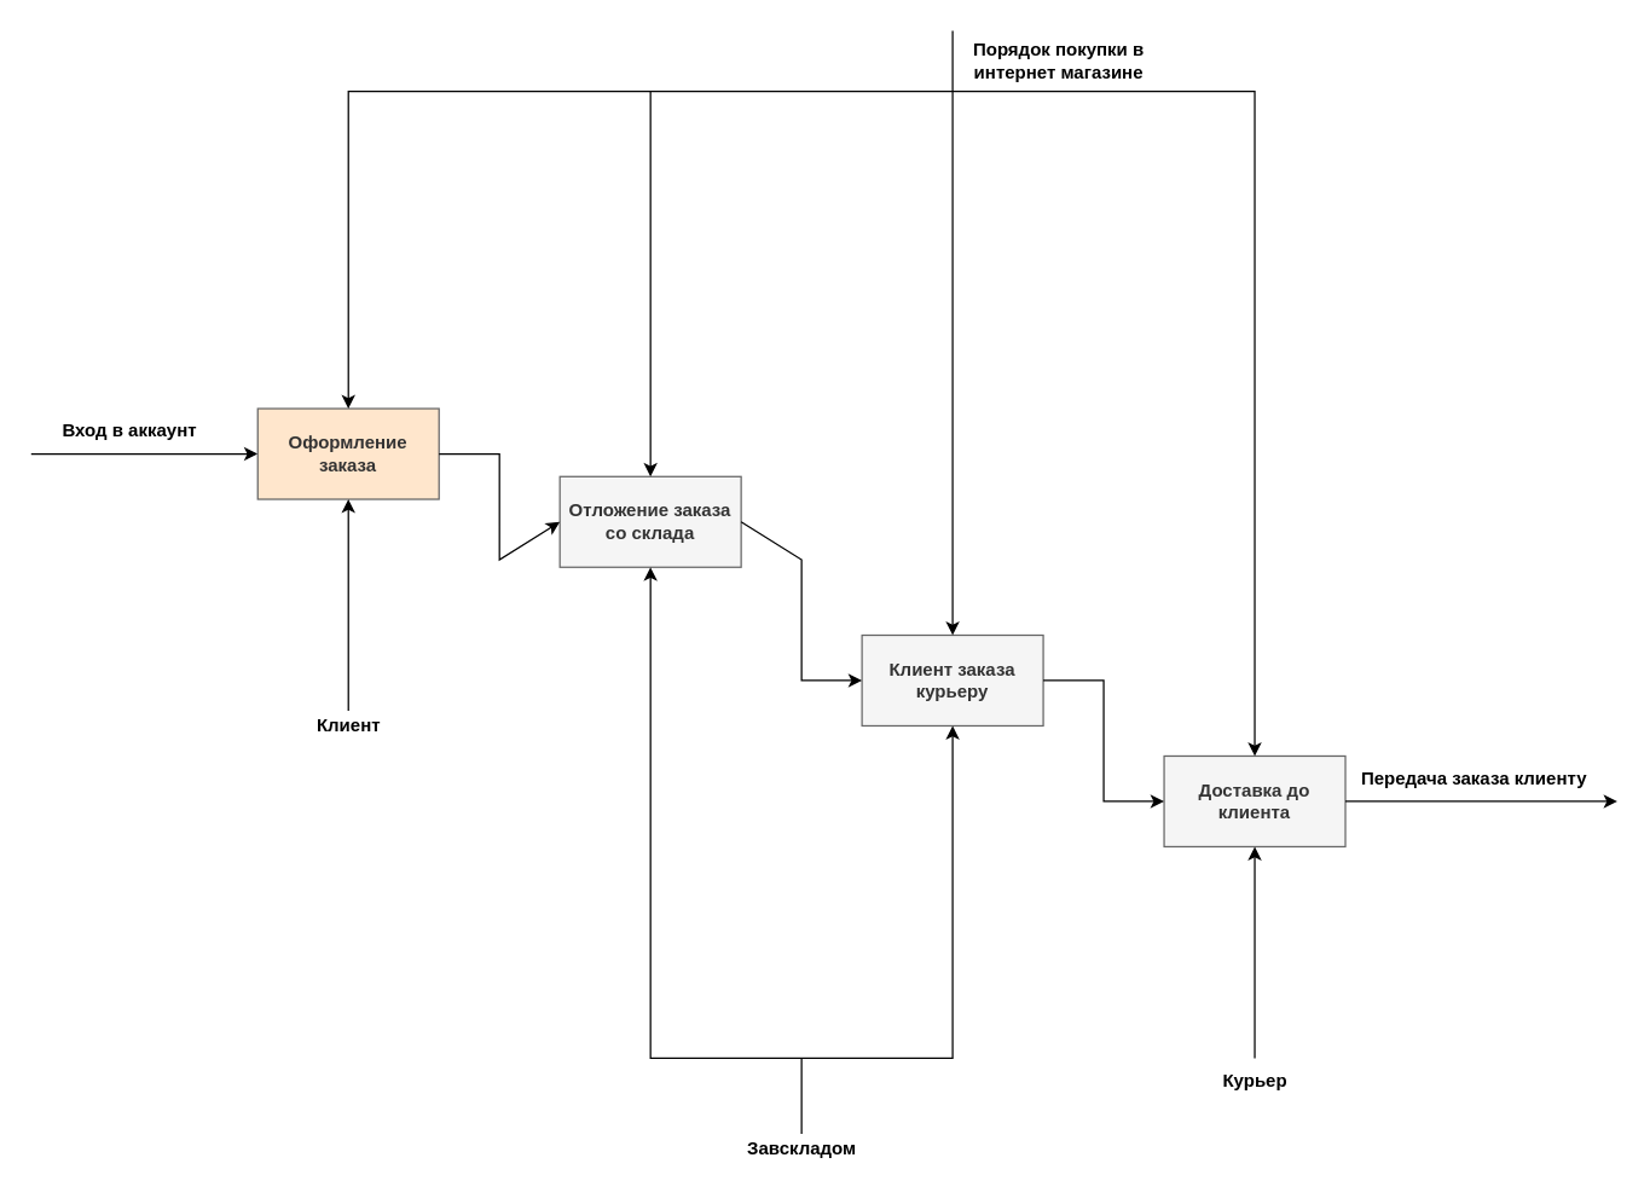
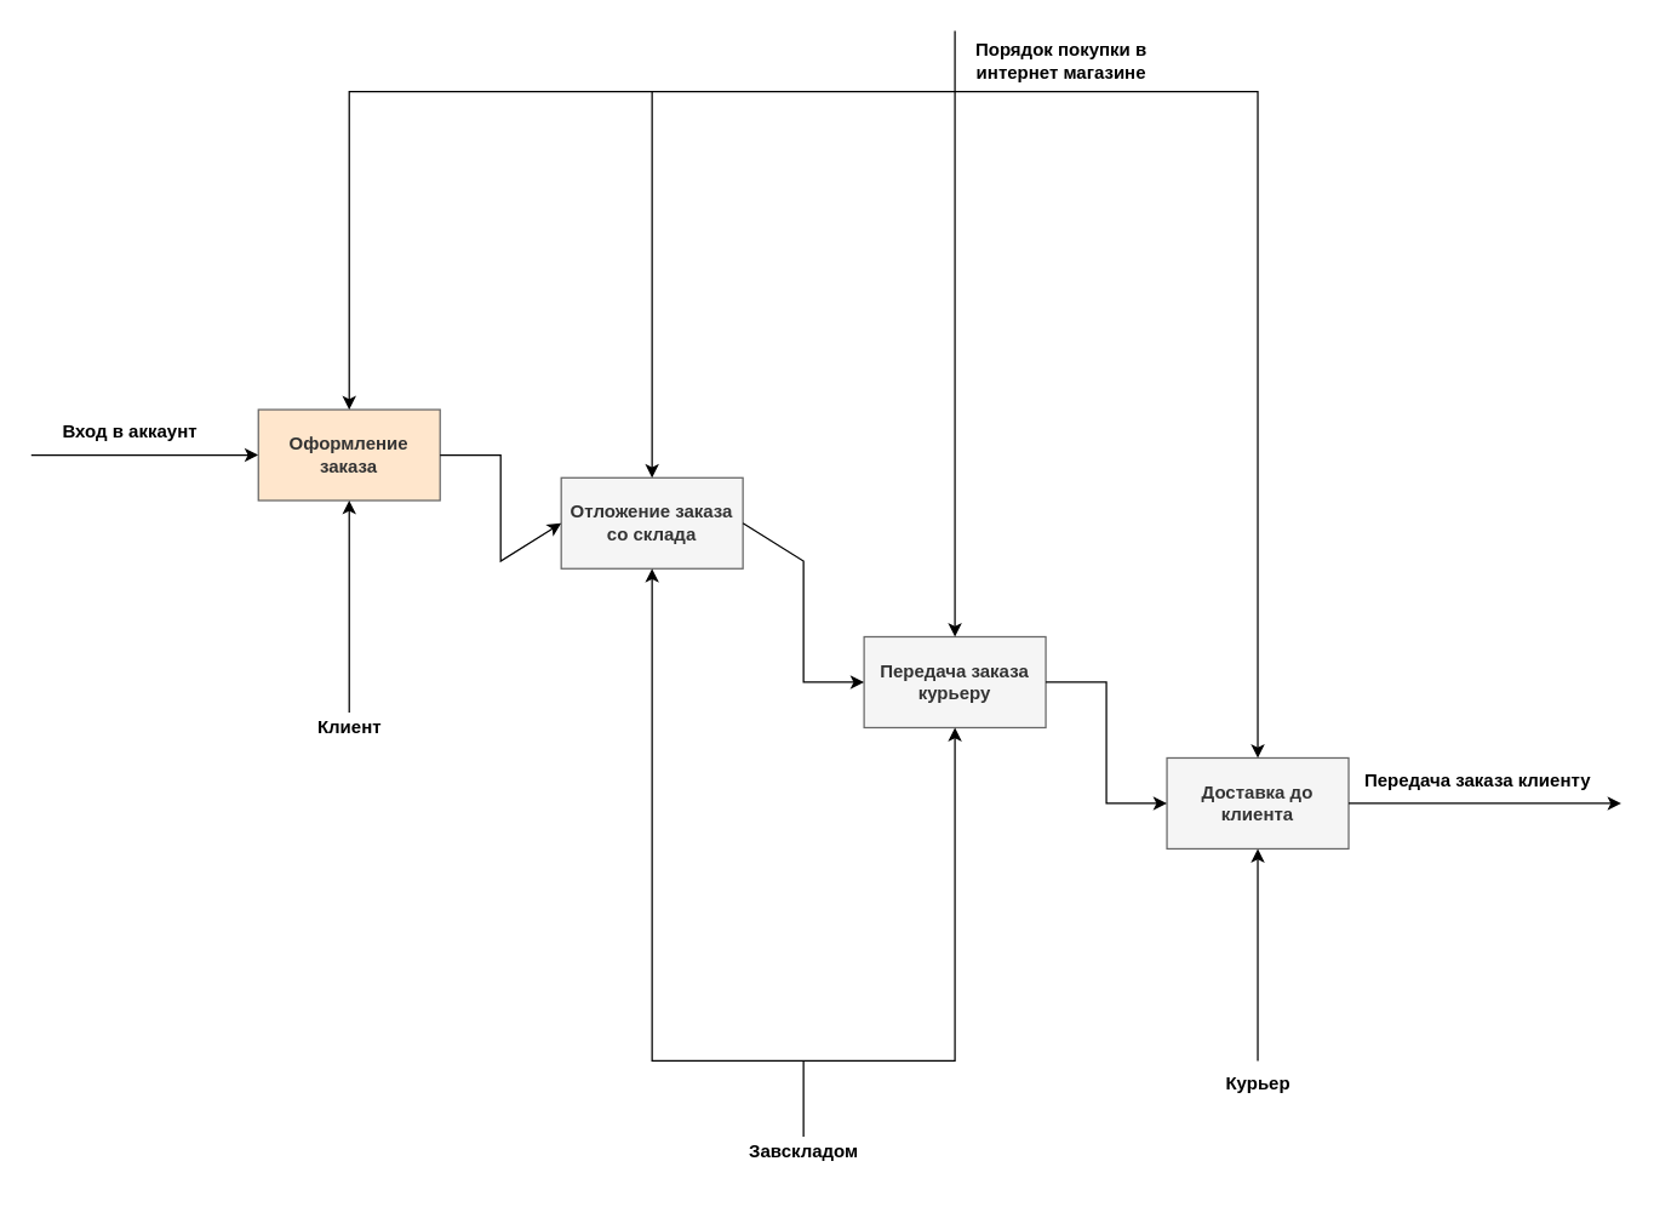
- <mxCell id="7" value="&lt;b&gt;Клиент заказа курьеру&lt;/b&gt;" style="rounded=0;whiteSpace=wrap;html=1;fillColor=#f5f5f5;fontColor=#333333;strokeColor=#666666;" vertex="1" parent="1"><mxGeometry x="570" y="420" width="120" height="60" as="geometry" /></mxCell>
+ <mxCell id="7" value="&lt;b&gt;Передача заказа курьеру&lt;/b&gt;" style="rounded=0;whiteSpace=wrap;html=1;fillColor=#f5f5f5;fontColor=#333333;strokeColor=#666666;" vertex="1" parent="1"><mxGeometry x="570" y="420" width="120" height="60" as="geometry" /></mxCell>
